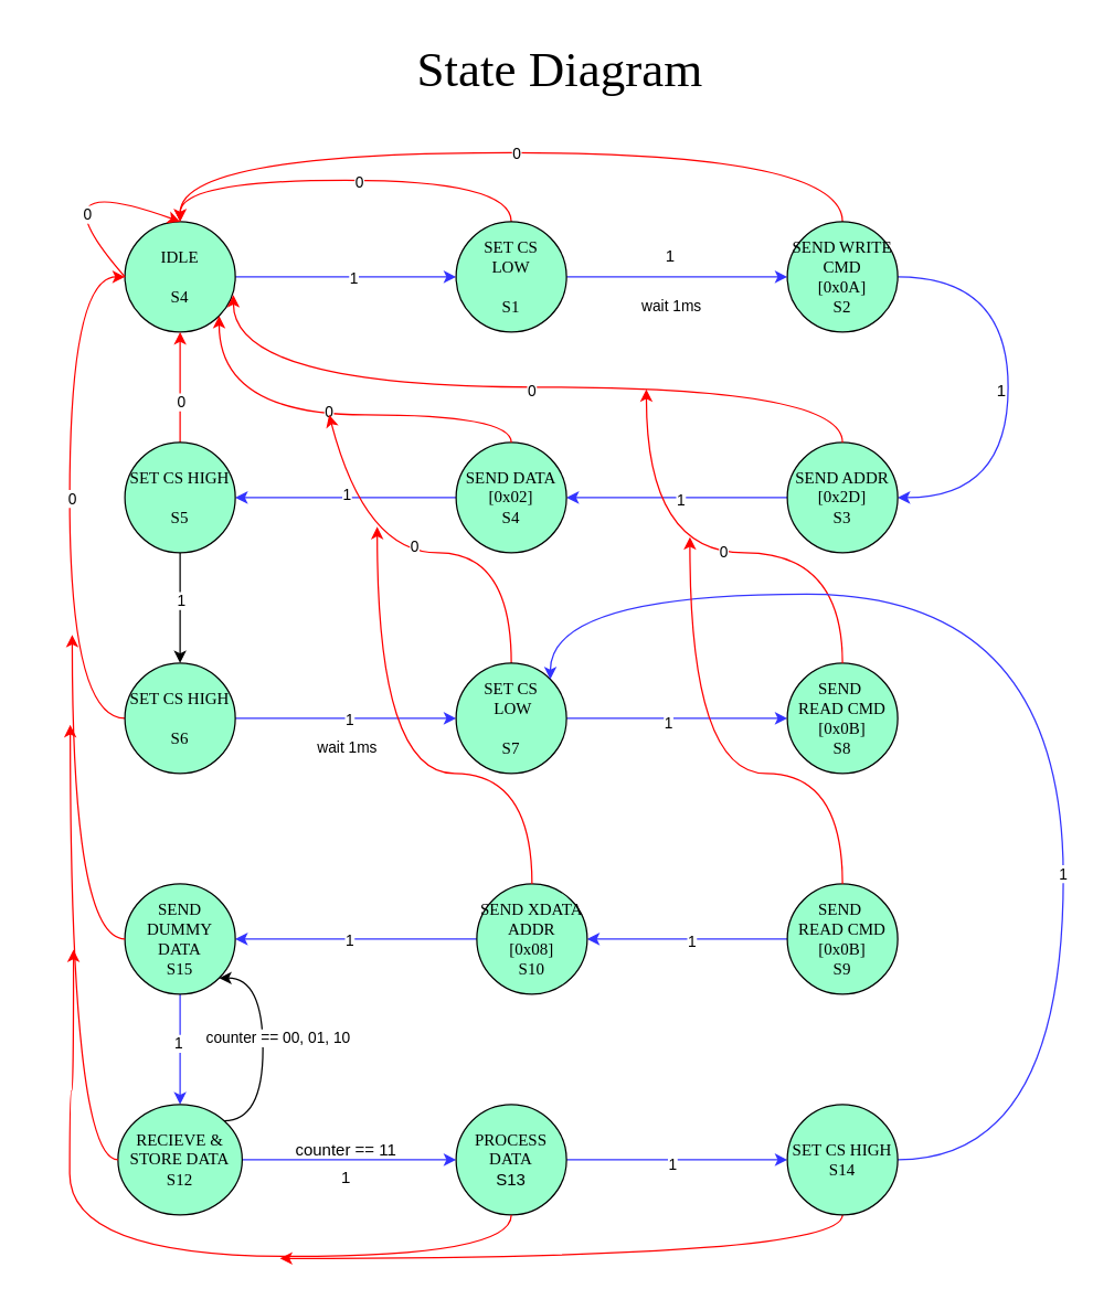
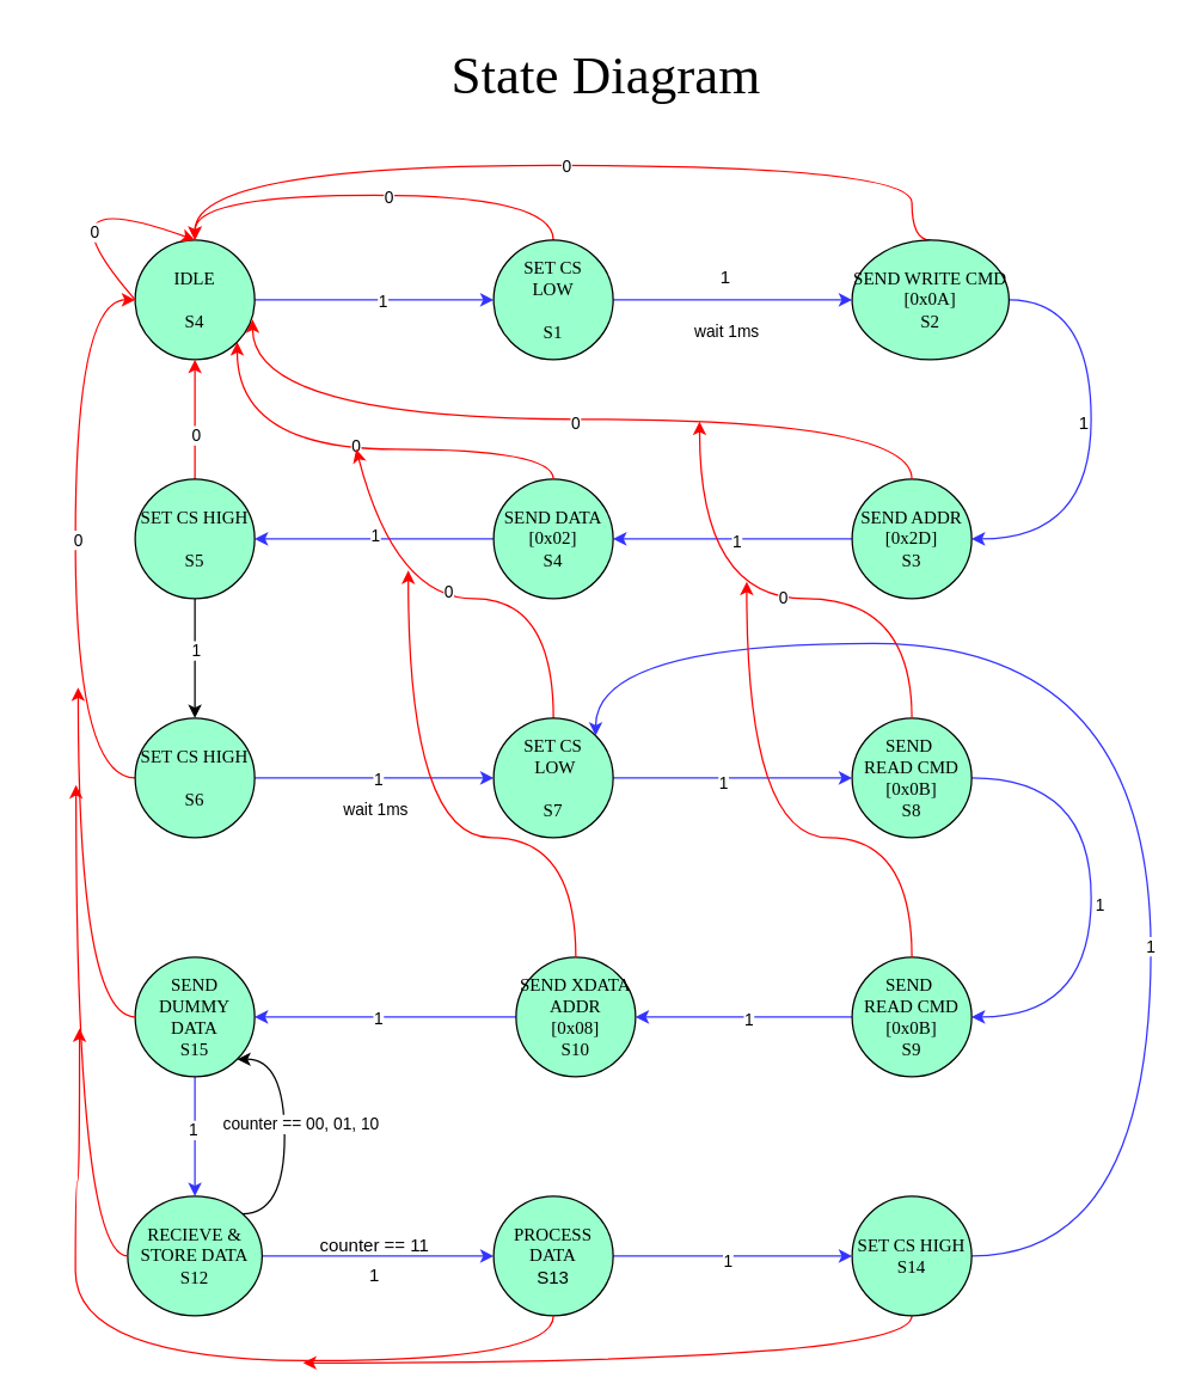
- <mxCell id="13" value="&lt;font face=&quot;Comic Sans MS&quot;&gt;SEND WRITE CMD&lt;/font&gt;&lt;div&gt;&lt;font face=&quot;Comic Sans MS&quot;&gt;[0x0A]&lt;/font&gt;&lt;/div&gt;&lt;div&gt;&lt;font face=&quot;Comic Sans MS&quot;&gt;S2&lt;/font&gt;&lt;/div&gt;" style="ellipse;whiteSpace=wrap;html=1;fillColor=#99FFCC;" vertex="1" parent="1"><mxGeometry x="570" y="160" width="80" height="80" as="geometry" /></mxCell>
+ <mxCell id="13" value="&lt;font face=&quot;Comic Sans MS&quot;&gt;SEND WRITE CMD&lt;/font&gt;&lt;div&gt;&lt;font face=&quot;Comic Sans MS&quot;&gt;[0x0A]&lt;/font&gt;&lt;/div&gt;&lt;div&gt;&lt;font face=&quot;Comic Sans MS&quot;&gt;S2&lt;/font&gt;&lt;/div&gt;" style="ellipse;whiteSpace=wrap;html=1;fillColor=#99FFCC;" vertex="1" parent="1"><mxGeometry x="570" y="160" width="105" height="80" as="geometry" /></mxCell>
+ <mxCell id="44" value="" style="edgeStyle=orthogonalEdgeStyle;html=1;curved=1;strokeColor=#3333FF;" edge="1" parent="1" source="46" target="49"><mxGeometry relative="1" as="geometry"><Array as="points"><mxPoint x="730" y="520" /><mxPoint x="730" y="680" /></Array></mxGeometry></mxCell>
+ <mxCell id="45" value="1" style="edgeLabel;html=1;align=center;verticalAlign=middle;resizable=0;points=[];" vertex="1" connectable="0" parent="44"><mxGeometry x="0.022" y="4" relative="1" as="geometry"><mxPoint x="1" as="offset" /></mxGeometry></mxCell>
